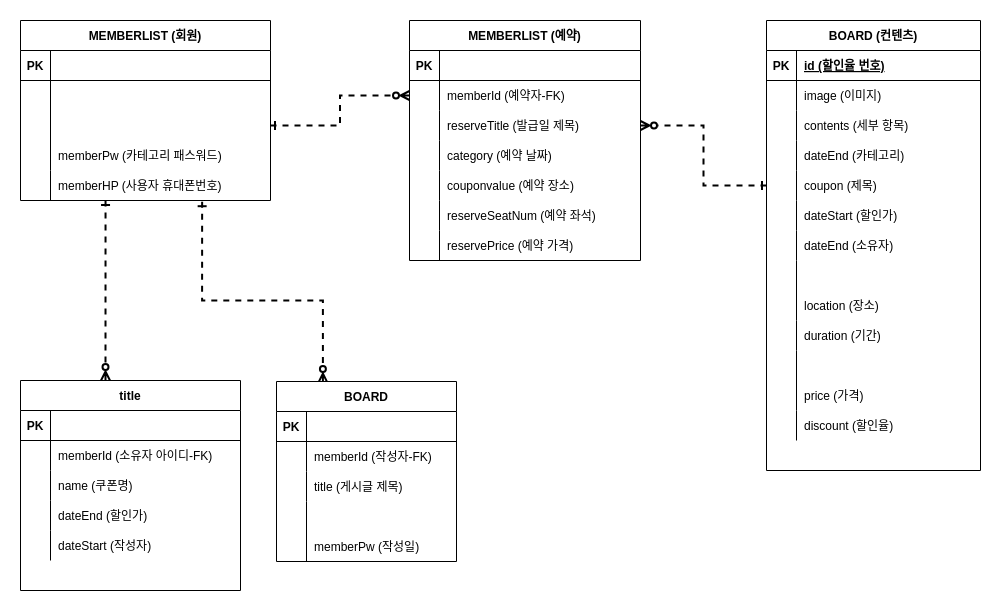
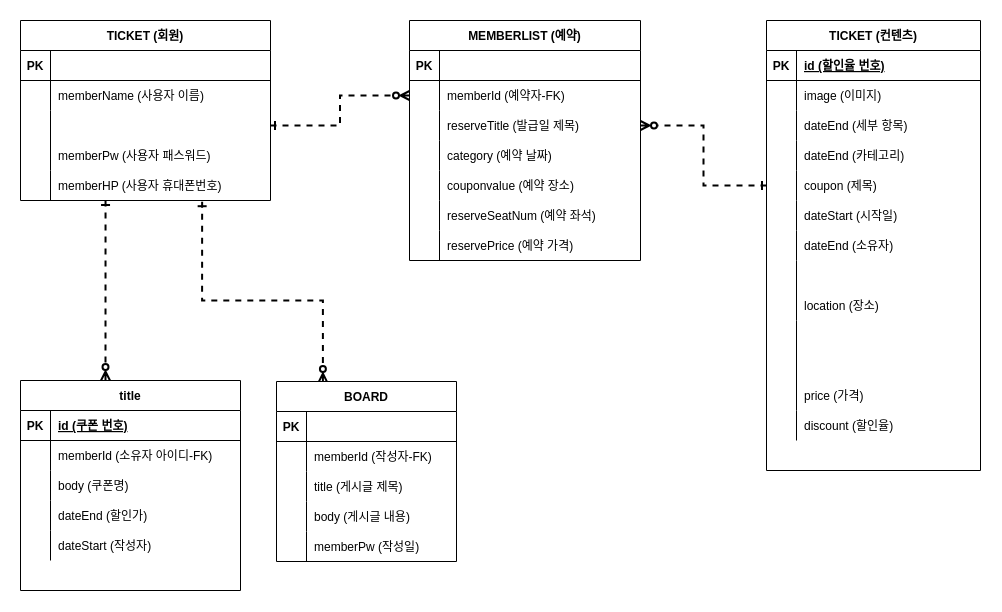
- <mxCell id="3" value="MEMBERLIST (회원)" style="shape=table;startSize=30;container=1;collapsible=1;childLayout=tableLayout;fixedRows=1;rowLines=0;fontStyle=1;align=center;resizeLast=1;labelBackgroundColor=none;" vertex="1" parent="1"><mxGeometry x="20" y="20" width="250" height="180" as="geometry" /></mxCell>
+ <mxCell id="3" value="TICKET (회원)" style="shape=table;startSize=30;container=1;collapsible=1;childLayout=tableLayout;fixedRows=1;rowLines=0;fontStyle=1;align=center;resizeLast=1;labelBackgroundColor=none;" vertex="1" parent="1"><mxGeometry x="20" y="20" width="250" height="180" as="geometry" /></mxCell>
- <mxCell id="32" value="BOARD (컨텐츠)" style="shape=table;startSize=30;container=1;collapsible=1;childLayout=tableLayout;fixedRows=1;rowLines=0;fontStyle=1;align=center;resizeLast=1;labelBackgroundColor=none;" vertex="1" parent="1"><mxGeometry x="766" y="20" width="214" height="450" as="geometry" /></mxCell>
+ <mxCell id="32" value="TICKET (컨텐츠)" style="shape=table;startSize=30;container=1;collapsible=1;childLayout=tableLayout;fixedRows=1;rowLines=0;fontStyle=1;align=center;resizeLast=1;labelBackgroundColor=none;" vertex="1" parent="1"><mxGeometry x="766" y="20" width="214" height="450" as="geometry" /></mxCell>
+ <mxCell id="8" value="memberName (사용자 이름)" style="shape=partialRectangle;overflow=hidden;connectable=0;fillColor=none;top=0;left=0;bottom=0;right=0;align=left;spacingLeft=6;labelBackgroundColor=none;" vertex="1" parent="6"><mxGeometry x="30" width="220" height="30" as="geometry"><mxRectangle width="220" height="30" as="alternateBounds" /></mxGeometry></mxCell>
- <mxCell id="41" value="contents (세부 항목)" style="shape=partialRectangle;overflow=hidden;connectable=0;fillColor=none;top=0;left=0;bottom=0;right=0;align=left;spacingLeft=6;labelBackgroundColor=none;" vertex="1" parent="39"><mxGeometry x="30.0" width="184.0" height="30" as="geometry"><mxRectangle width="184.0" height="30" as="alternateBounds" /></mxGeometry></mxCell>
+ <mxCell id="41" value="dateEnd (세부 항목)" style="shape=partialRectangle;overflow=hidden;connectable=0;fillColor=none;top=0;left=0;bottom=0;right=0;align=left;spacingLeft=6;labelBackgroundColor=none;" vertex="1" parent="39"><mxGeometry x="30.0" width="184.0" height="30" as="geometry"><mxRectangle width="184.0" height="30" as="alternateBounds" /></mxGeometry></mxCell>
- <mxCell id="13" value="memberPw (카테고리 패스워드)" style="shape=partialRectangle;overflow=hidden;connectable=0;fillColor=none;top=0;left=0;bottom=0;right=0;align=left;spacingLeft=6;labelBackgroundColor=none;" vertex="1" parent="11"><mxGeometry x="30" width="220" height="30" as="geometry"><mxRectangle width="220" height="30" as="alternateBounds" /></mxGeometry></mxCell>
+ <mxCell id="13" value="memberPw (사용자 패스워드)" style="shape=partialRectangle;overflow=hidden;connectable=0;fillColor=none;top=0;left=0;bottom=0;right=0;align=left;spacingLeft=6;labelBackgroundColor=none;" vertex="1" parent="11"><mxGeometry x="30" width="220" height="30" as="geometry"><mxRectangle width="220" height="30" as="alternateBounds" /></mxGeometry></mxCell>
- <mxCell id="50" value="dateStart (할인가)" style="shape=partialRectangle;overflow=hidden;connectable=0;fillColor=none;top=0;left=0;bottom=0;right=0;align=left;spacingLeft=6;labelBackgroundColor=none;" vertex="1" parent="48"><mxGeometry x="30.0" width="184.0" height="30" as="geometry"><mxRectangle width="184.0" height="30" as="alternateBounds" /></mxGeometry></mxCell>
+ <mxCell id="50" value="dateStart (시작일)" style="shape=partialRectangle;overflow=hidden;connectable=0;fillColor=none;top=0;left=0;bottom=0;right=0;align=left;spacingLeft=6;labelBackgroundColor=none;" vertex="1" parent="48"><mxGeometry x="30.0" width="184.0" height="30" as="geometry"><mxRectangle width="184.0" height="30" as="alternateBounds" /></mxGeometry></mxCell>
- <mxCell id="61" value="duration (기간)" style="shape=partialRectangle;overflow=hidden;connectable=0;fillColor=none;top=0;left=0;bottom=0;right=0;align=left;spacingLeft=6;labelBackgroundColor=none;" vertex="1" parent="59"><mxGeometry x="30.0" width="184.0" height="30" as="geometry"><mxRectangle width="184.0" height="30" as="alternateBounds" /></mxGeometry></mxCell>
+ <mxCell id="96" value="id (쿠폰 번호)" style="shape=partialRectangle;overflow=hidden;connectable=0;fillColor=none;top=0;left=0;bottom=0;right=0;align=left;spacingLeft=6;fontStyle=5;labelBackgroundColor=none;" vertex="1" parent="94"><mxGeometry x="30" width="190" height="30" as="geometry"><mxRectangle width="190" height="30" as="alternateBounds" /></mxGeometry></mxCell>
- <mxCell id="102" value="name (쿠폰명)" style="shape=partialRectangle;overflow=hidden;connectable=0;fillColor=none;top=0;left=0;bottom=0;right=0;align=left;spacingLeft=6;labelBackgroundColor=none;" vertex="1" parent="100"><mxGeometry x="30" width="190" height="30" as="geometry"><mxRectangle width="190" height="30" as="alternateBounds" /></mxGeometry></mxCell>
+ <mxCell id="102" value="body (쿠폰명)" style="shape=partialRectangle;overflow=hidden;connectable=0;fillColor=none;top=0;left=0;bottom=0;right=0;align=left;spacingLeft=6;labelBackgroundColor=none;" vertex="1" parent="100"><mxGeometry x="30" width="190" height="30" as="geometry"><mxRectangle width="190" height="30" as="alternateBounds" /></mxGeometry></mxCell>
+ <mxCell id="28" value="body (게시글 내용)" style="shape=partialRectangle;overflow=hidden;connectable=0;fillColor=none;top=0;left=0;bottom=0;right=0;align=left;spacingLeft=6;labelBackgroundColor=none;" vertex="1" parent="26"><mxGeometry x="30.0" width="150.0" height="30" as="geometry"><mxRectangle width="150.0" height="30" as="alternateBounds" /></mxGeometry></mxCell>
